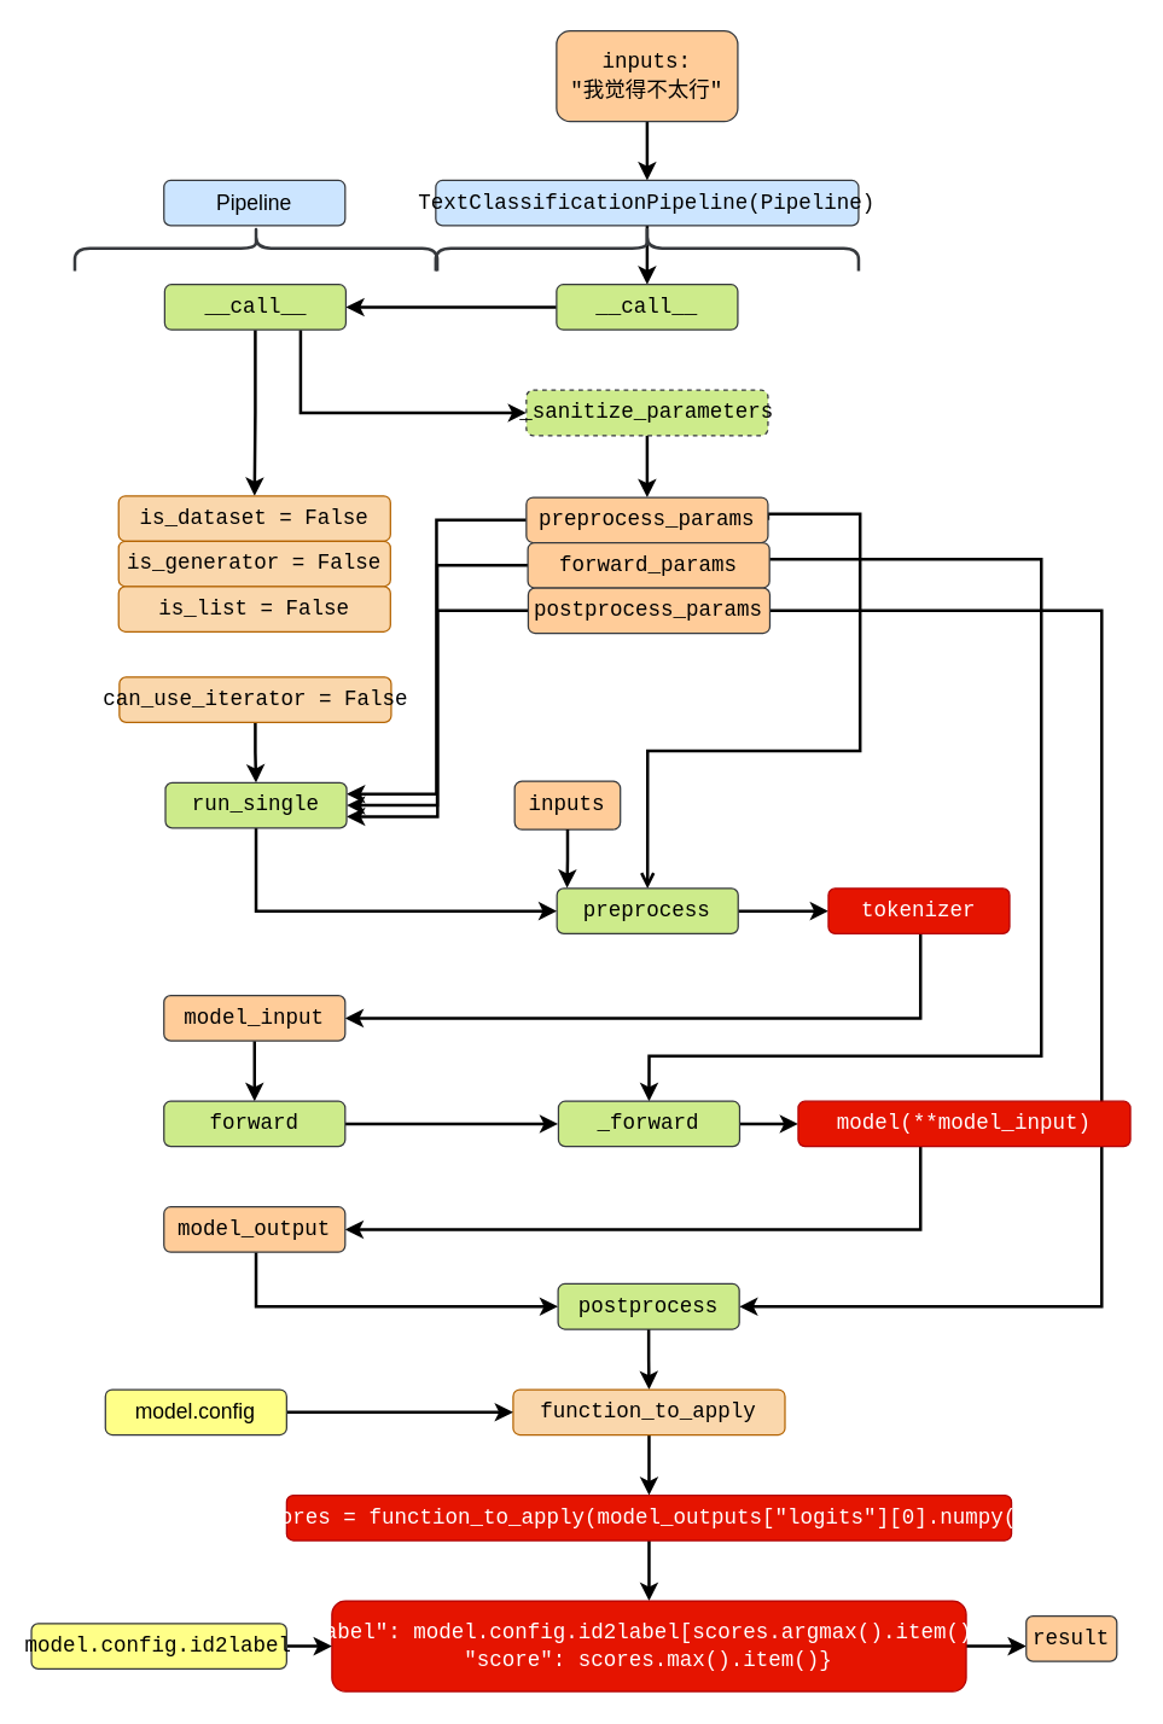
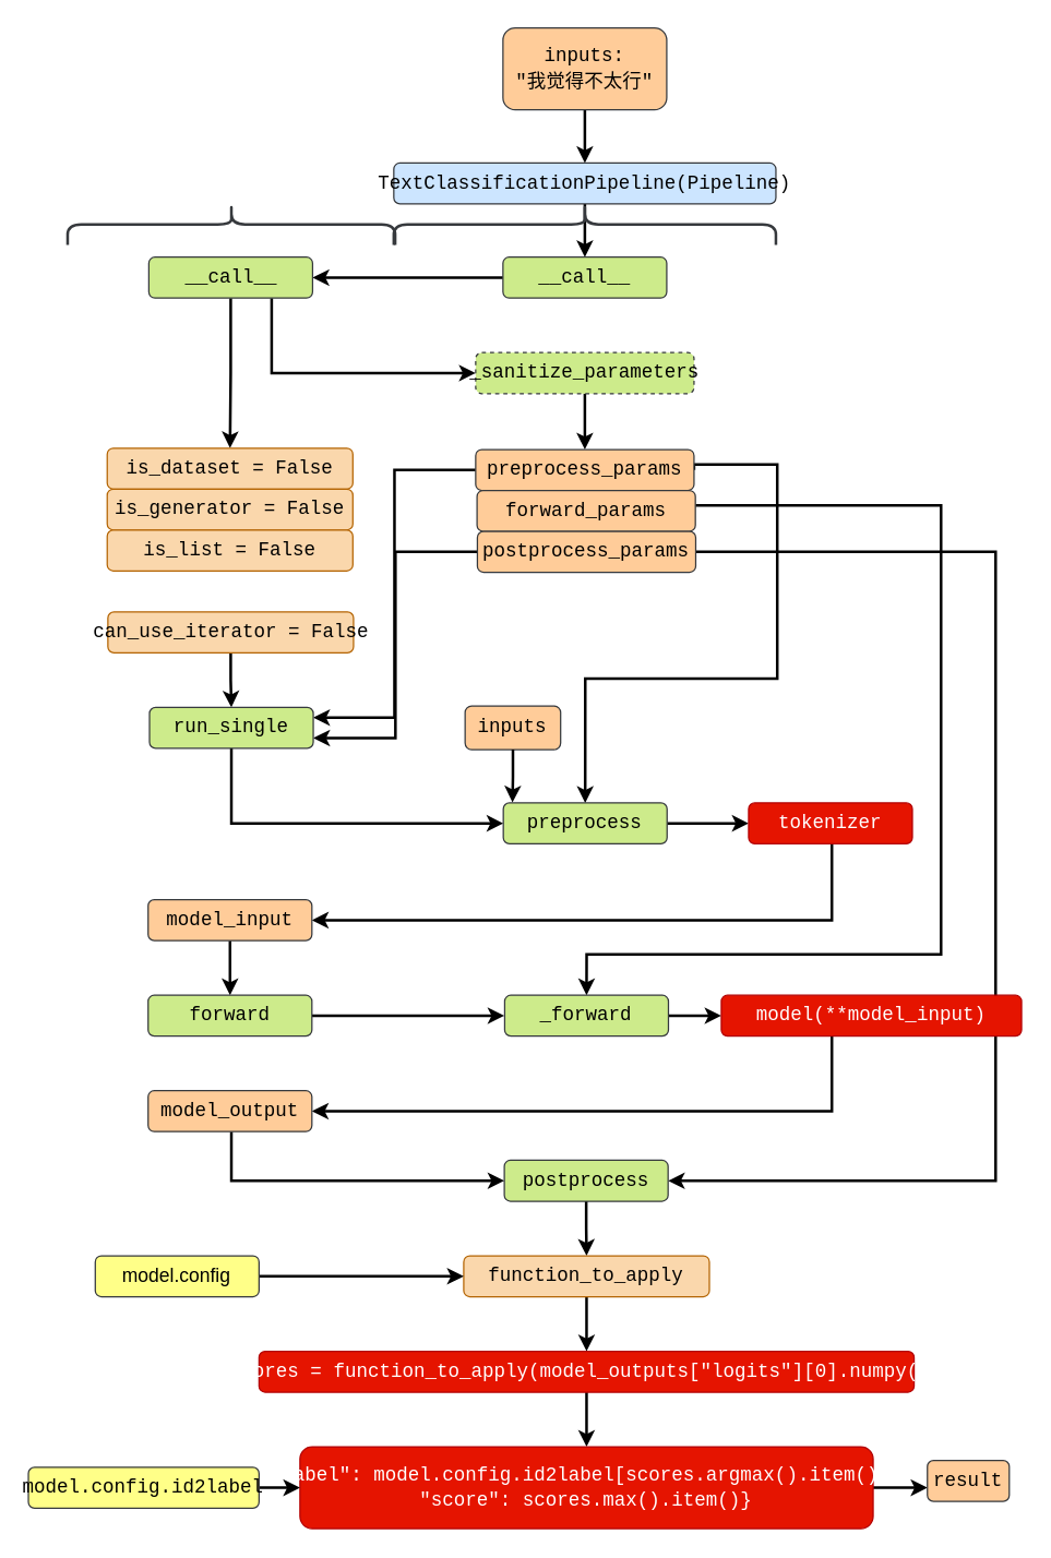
- <mxCell id="6" value="Pipeline" style="rounded=1;whiteSpace=wrap;shadow=0;strokeColor=#36393d;align=center;verticalAlign=middle;fontFamily=Helvetica;fontSize=14;fontStyle=0;labelBorderColor=none;labelBackgroundColor=none;fillColor=#cce5ff;" parent="1" vertex="1"><mxGeometry x="108" y="119" width="120" height="30" as="geometry" /></mxCell>
- <mxCell id="22" style="edgeStyle=orthogonalEdgeStyle;rounded=0;orthogonalLoop=1;jettySize=auto;html=1;entryX=1;entryY=0.5;entryDx=0;entryDy=0;strokeColor=default;align=center;verticalAlign=middle;fontFamily=Helvetica;fontSize=11;fontColor=default;labelBackgroundColor=default;endArrow=classic;strokeWidth=2;" parent="1" source="24" target="31" edge="1"><mxGeometry relative="1" as="geometry" /></mxCell>
- <mxCell id="20" style="edgeStyle=orthogonalEdgeStyle;rounded=0;orthogonalLoop=1;jettySize=auto;html=1;exitX=1;exitY=0.5;exitDx=0;exitDy=0;entryX=0.5;entryY=0;entryDx=0;entryDy=0;strokeColor=default;align=center;verticalAlign=middle;fontFamily=Helvetica;fontSize=11;fontColor=default;labelBackgroundColor=default;endArrow=open;strokeWidth=2;" parent="1" source="21" target="33" edge="1"><mxGeometry relative="1" as="geometry"><Array as="points"><mxPoint x="569" y="340" /><mxPoint x="569" y="497" /><mxPoint x="429" y="497" /></Array></mxGeometry></mxCell>
+ <mxCell id="20" style="edgeStyle=orthogonalEdgeStyle;rounded=0;orthogonalLoop=1;jettySize=auto;html=1;exitX=1;exitY=0.5;exitDx=0;exitDy=0;entryX=0.5;entryY=0;entryDx=0;entryDy=0;strokeColor=default;align=center;verticalAlign=middle;fontFamily=Helvetica;fontSize=11;fontColor=default;labelBackgroundColor=default;endArrow=classic;strokeWidth=2;" parent="1" source="21" target="33" edge="1"><mxGeometry relative="1" as="geometry"><Array as="points"><mxPoint x="569" y="340" /><mxPoint x="569" y="497" /><mxPoint x="429" y="497" /></Array></mxGeometry></mxCell>
